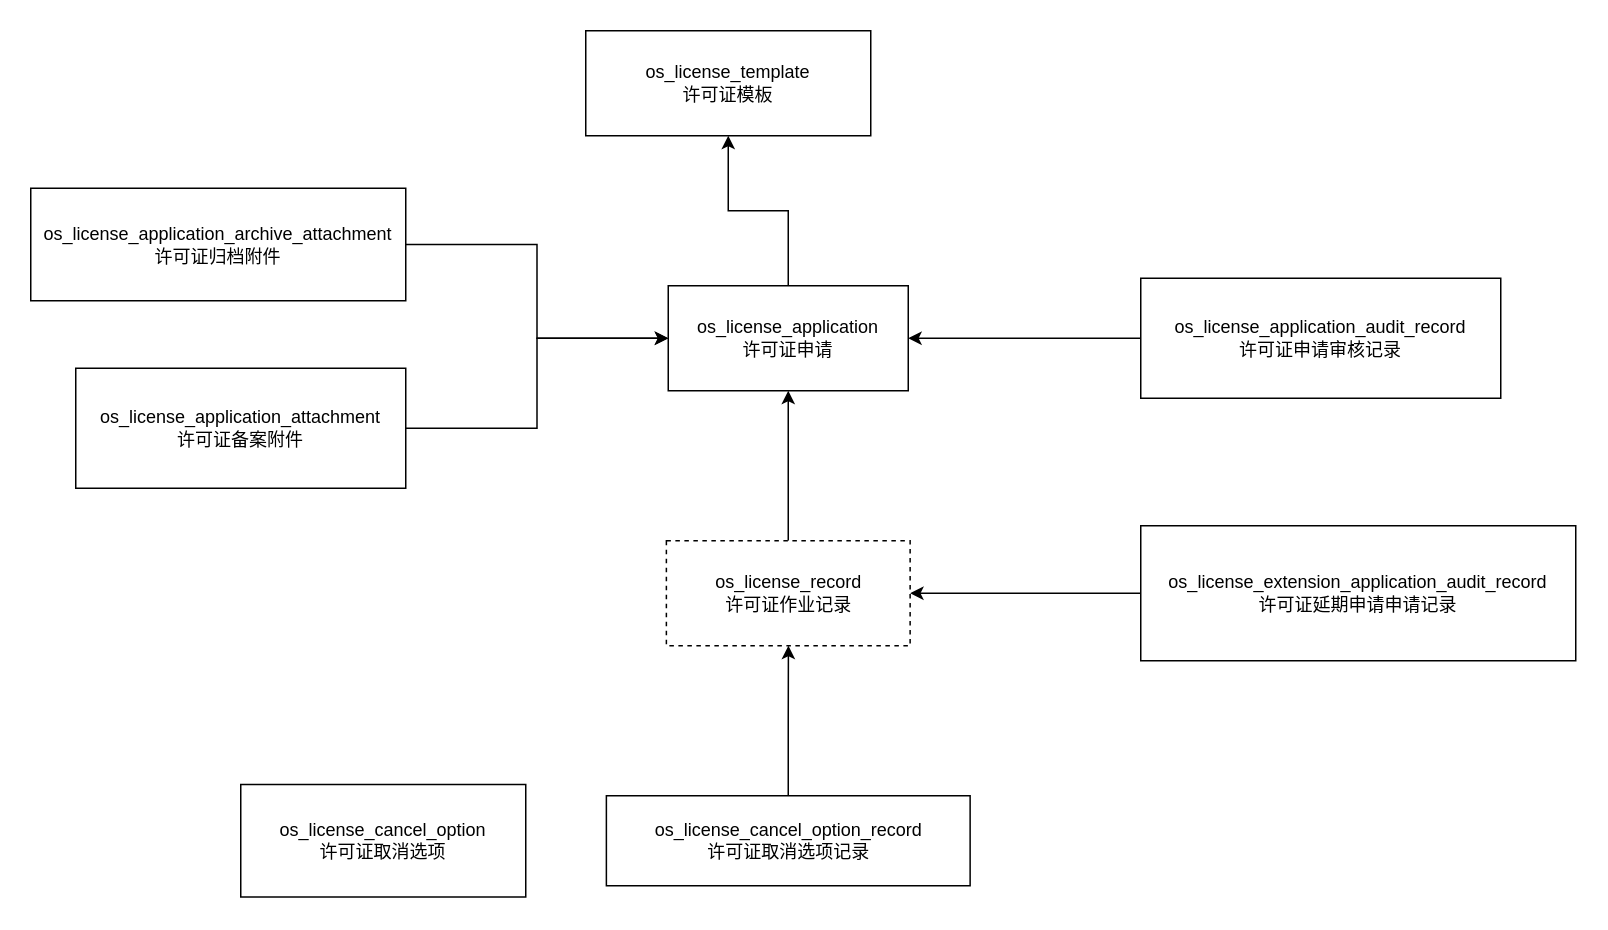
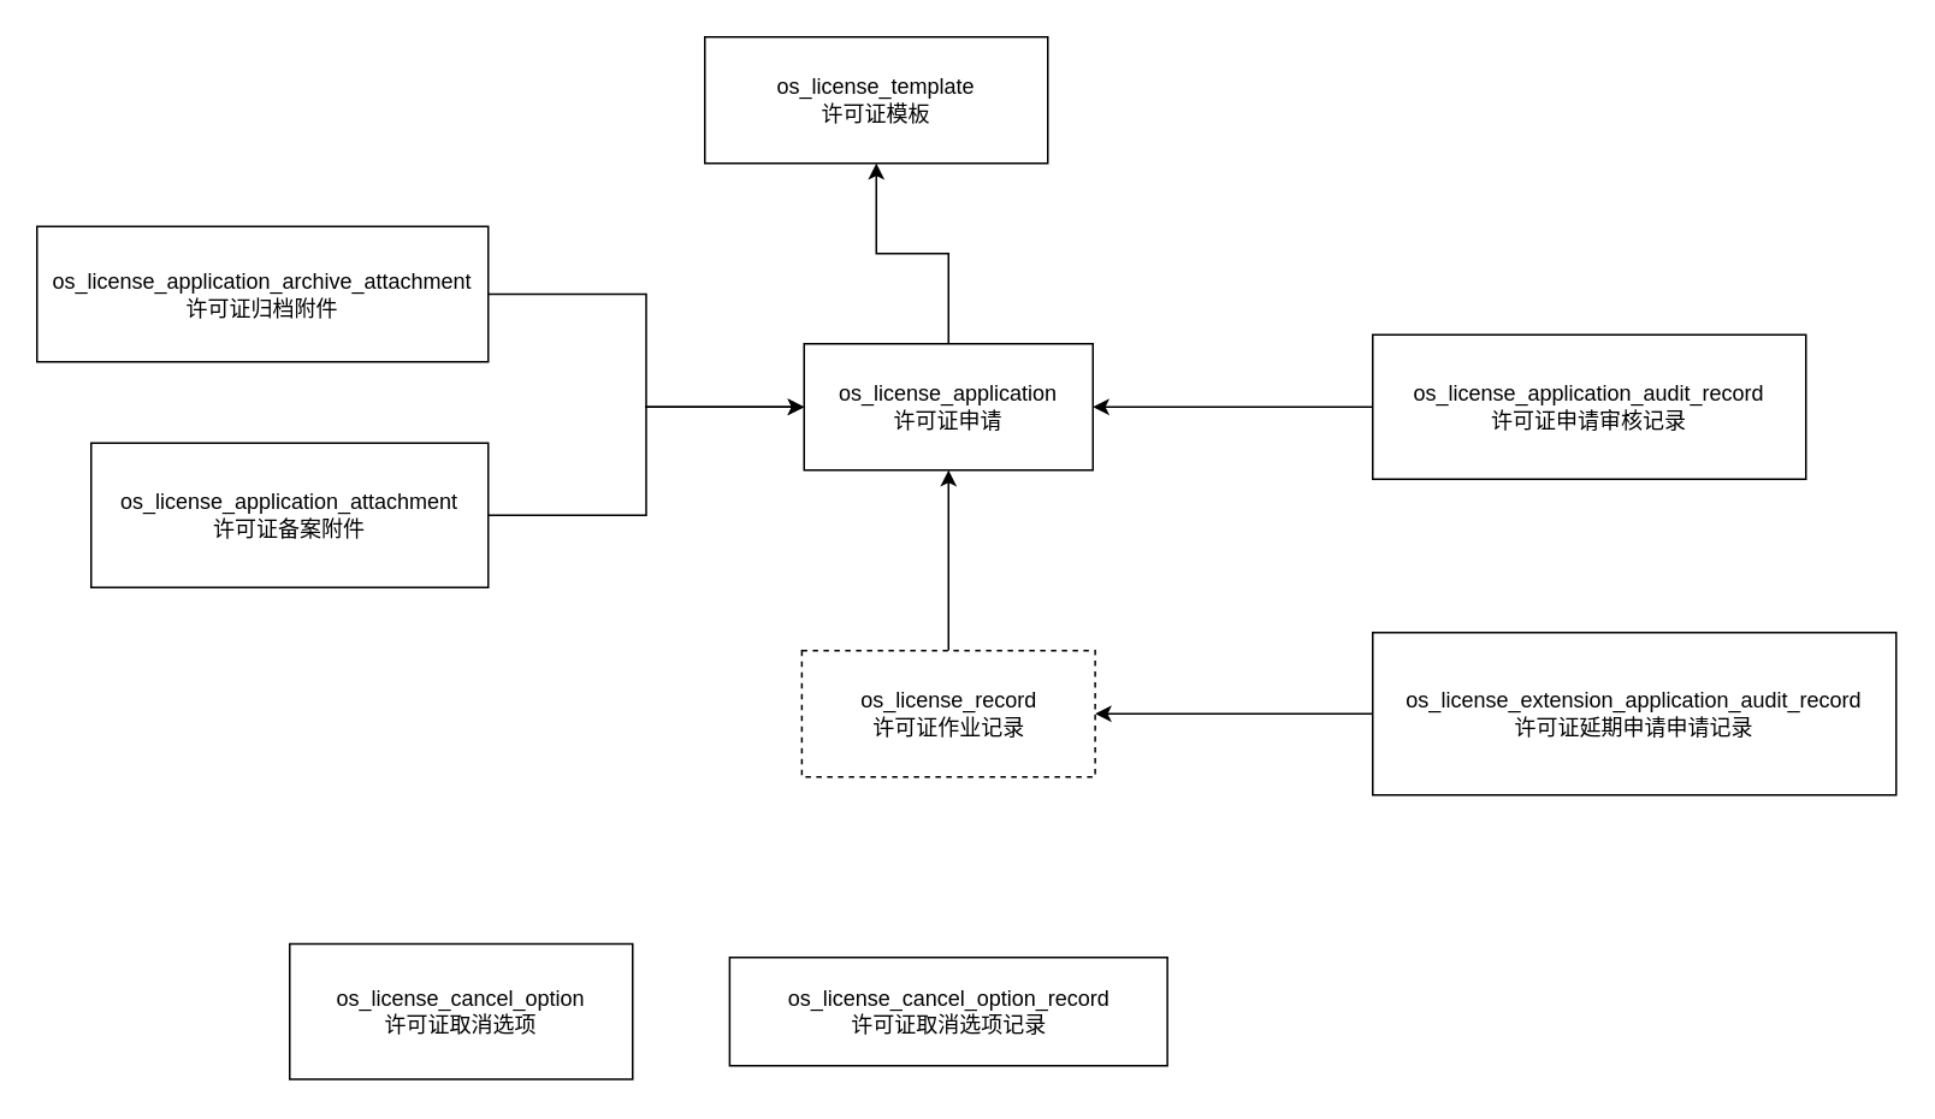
- <mxCell id="14" style="edgeStyle=orthogonalEdgeStyle;rounded=0;orthogonalLoop=1;jettySize=auto;html=1;exitX=0.5;exitY=0;exitDx=0;exitDy=0;" edge="1" parent="1" source="15" target="12"><mxGeometry relative="1" as="geometry" /></mxCell>
